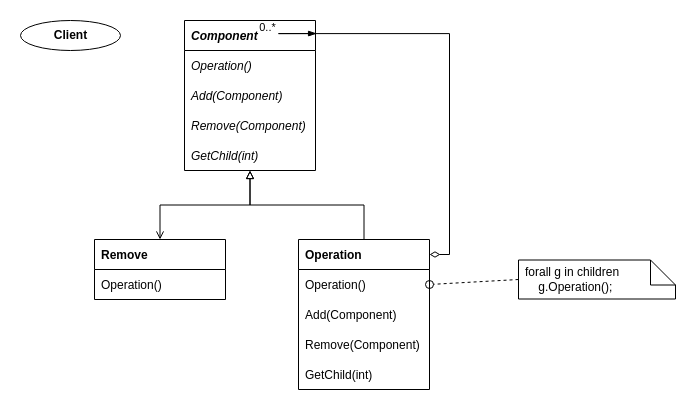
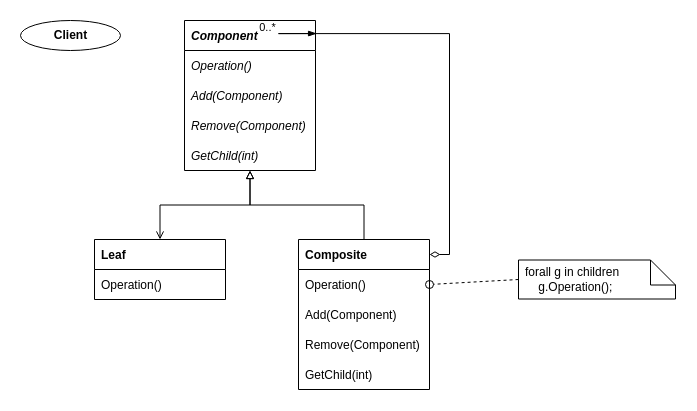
- <mxCell id="10" value="Remove" style="swimlane;fontStyle=1;childLayout=stackLayout;horizontal=1;startSize=30;fillColor=none;horizontalStack=0;resizeParent=1;resizeParentMax=0;resizeLast=0;collapsible=0;marginBottom=0;fontSize=12;swimlaneHead=1;swimlaneBody=1;connectable=1;allowArrows=1;dropTarget=1;align=left;spacingLeft=5;" vertex="1" parent="1"><mxGeometry x="94" y="239" width="131" height="60" as="geometry"><mxRectangle x="245" y="370" width="90" height="26" as="alternateBounds" /></mxGeometry></mxCell>
+ <mxCell id="10" value="Leaf" style="swimlane;fontStyle=1;childLayout=stackLayout;horizontal=1;startSize=30;fillColor=none;horizontalStack=0;resizeParent=1;resizeParentMax=0;resizeLast=0;collapsible=0;marginBottom=0;fontSize=12;swimlaneHead=1;swimlaneBody=1;connectable=1;allowArrows=1;dropTarget=1;align=left;spacingLeft=5;" vertex="1" parent="1"><mxGeometry x="94" y="239" width="131" height="60" as="geometry"><mxRectangle x="245" y="370" width="90" height="26" as="alternateBounds" /></mxGeometry></mxCell>
- <mxCell id="14" value="Operation" style="swimlane;fontStyle=1;childLayout=stackLayout;horizontal=1;startSize=30;fillColor=none;horizontalStack=0;resizeParent=1;resizeParentMax=0;resizeLast=0;collapsible=0;marginBottom=0;fontSize=12;swimlaneHead=1;swimlaneBody=1;connectable=1;allowArrows=1;dropTarget=1;align=left;spacingLeft=5;" vertex="1" parent="1"><mxGeometry x="298" y="239" width="131" height="150" as="geometry"><mxRectangle x="245" y="370" width="90" height="26" as="alternateBounds" /></mxGeometry></mxCell>
+ <mxCell id="14" value="Composite" style="swimlane;fontStyle=1;childLayout=stackLayout;horizontal=1;startSize=30;fillColor=none;horizontalStack=0;resizeParent=1;resizeParentMax=0;resizeLast=0;collapsible=0;marginBottom=0;fontSize=12;swimlaneHead=1;swimlaneBody=1;connectable=1;allowArrows=1;dropTarget=1;align=left;spacingLeft=5;" vertex="1" parent="1"><mxGeometry x="298" y="239" width="131" height="150" as="geometry"><mxRectangle x="245" y="370" width="90" height="26" as="alternateBounds" /></mxGeometry></mxCell>
